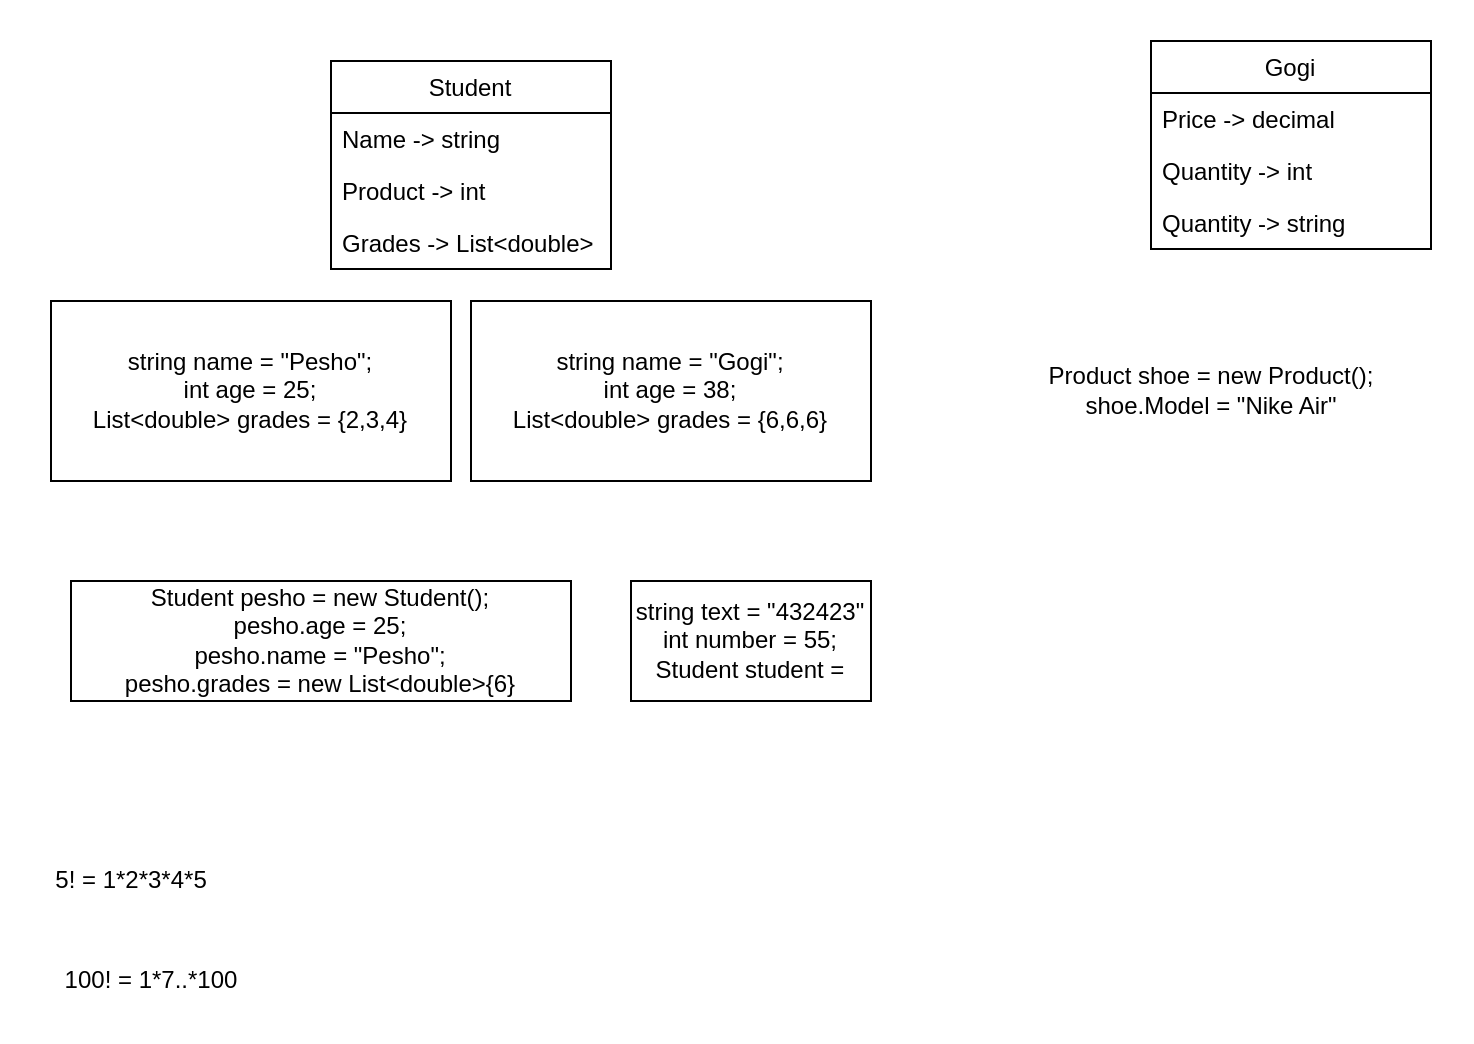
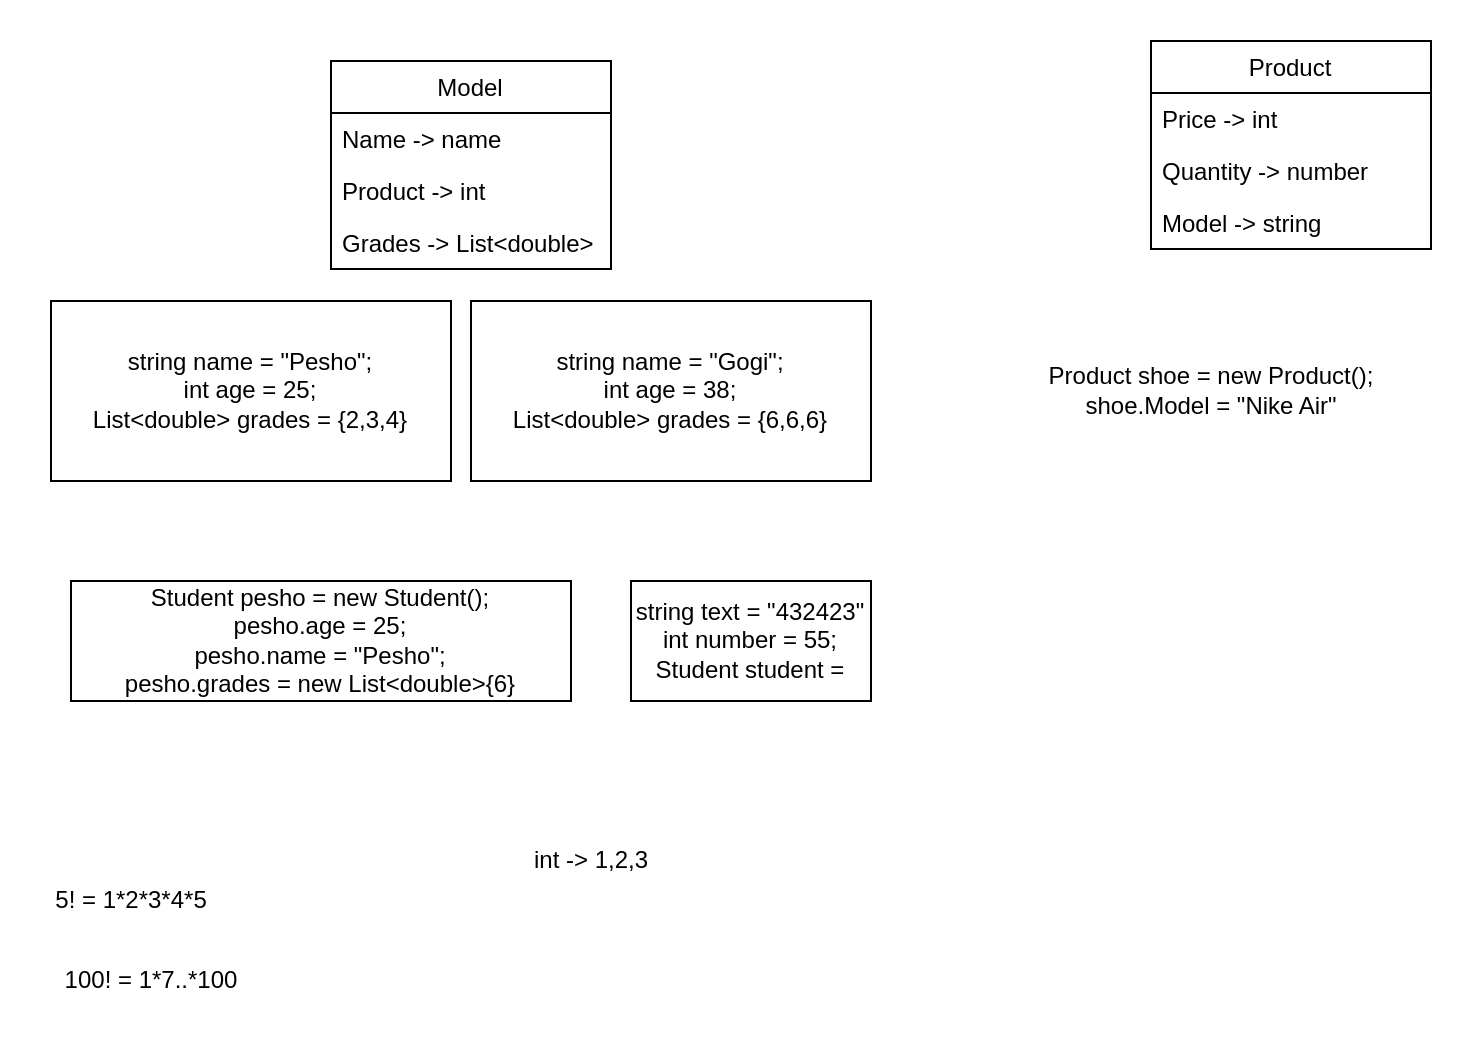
- <mxCell id="10" value="Gogi" style="swimlane;fontStyle=0;childLayout=stackLayout;horizontal=1;startSize=26;horizontalStack=0;resizeParent=1;resizeParentMax=0;resizeLast=0;collapsible=1;marginBottom=0;" vertex="1" parent="1"><mxGeometry x="575" y="20" width="140" height="104" as="geometry" /></mxCell>
+ <mxCell id="10" value="Product" style="swimlane;fontStyle=0;childLayout=stackLayout;horizontal=1;startSize=26;horizontalStack=0;resizeParent=1;resizeParentMax=0;resizeLast=0;collapsible=1;marginBottom=0;" vertex="1" parent="1"><mxGeometry x="575" y="20" width="140" height="104" as="geometry" /></mxCell>
- <mxCell id="2" value="Student" style="swimlane;fontStyle=0;childLayout=stackLayout;horizontal=1;startSize=26;horizontalStack=0;resizeParent=1;resizeParentMax=0;resizeLast=0;collapsible=1;marginBottom=0;" vertex="1" parent="1"><mxGeometry x="165" y="30" width="140" height="104" as="geometry" /></mxCell>
+ <mxCell id="2" value="Model" style="swimlane;fontStyle=0;childLayout=stackLayout;horizontal=1;startSize=26;horizontalStack=0;resizeParent=1;resizeParentMax=0;resizeLast=0;collapsible=1;marginBottom=0;" vertex="1" parent="1"><mxGeometry x="165" y="30" width="140" height="104" as="geometry" /></mxCell>
- <mxCell id="11" value="Price -&gt; decimal" style="text;strokeColor=none;fillColor=none;align=left;verticalAlign=top;spacingLeft=4;spacingRight=4;overflow=hidden;rotatable=0;points=[[0,0.5],[1,0.5]];portConstraint=eastwest;" vertex="1" parent="10"><mxGeometry y="26" width="140" height="26" as="geometry" /></mxCell>
+ <mxCell id="11" value="Price -&gt; int" style="text;strokeColor=none;fillColor=none;align=left;verticalAlign=top;spacingLeft=4;spacingRight=4;overflow=hidden;rotatable=0;points=[[0,0.5],[1,0.5]];portConstraint=eastwest;" vertex="1" parent="10"><mxGeometry y="26" width="140" height="26" as="geometry" /></mxCell>
- <mxCell id="3" value="Name -&gt; string" style="text;strokeColor=none;fillColor=none;align=left;verticalAlign=top;spacingLeft=4;spacingRight=4;overflow=hidden;rotatable=0;points=[[0,0.5],[1,0.5]];portConstraint=eastwest;" vertex="1" parent="2"><mxGeometry y="26" width="140" height="26" as="geometry" /></mxCell>
+ <mxCell id="3" value="Name -&gt; name" style="text;strokeColor=none;fillColor=none;align=left;verticalAlign=top;spacingLeft=4;spacingRight=4;overflow=hidden;rotatable=0;points=[[0,0.5],[1,0.5]];portConstraint=eastwest;" vertex="1" parent="2"><mxGeometry y="26" width="140" height="26" as="geometry" /></mxCell>
- <mxCell id="12" value="Quantity -&gt; int" style="text;strokeColor=none;fillColor=none;align=left;verticalAlign=top;spacingLeft=4;spacingRight=4;overflow=hidden;rotatable=0;points=[[0,0.5],[1,0.5]];portConstraint=eastwest;" vertex="1" parent="10"><mxGeometry y="52" width="140" height="26" as="geometry" /></mxCell>
+ <mxCell id="12" value="Quantity -&gt; number" style="text;strokeColor=none;fillColor=none;align=left;verticalAlign=top;spacingLeft=4;spacingRight=4;overflow=hidden;rotatable=0;points=[[0,0.5],[1,0.5]];portConstraint=eastwest;" vertex="1" parent="10"><mxGeometry y="52" width="140" height="26" as="geometry" /></mxCell>
- <mxCell id="13" value="Quantity -&gt; string" style="text;strokeColor=none;fillColor=none;align=left;verticalAlign=top;spacingLeft=4;spacingRight=4;overflow=hidden;rotatable=0;points=[[0,0.5],[1,0.5]];portConstraint=eastwest;" vertex="1" parent="10"><mxGeometry y="78" width="140" height="26" as="geometry" /></mxCell>
+ <mxCell id="13" value="Model -&gt; string" style="text;strokeColor=none;fillColor=none;align=left;verticalAlign=top;spacingLeft=4;spacingRight=4;overflow=hidden;rotatable=0;points=[[0,0.5],[1,0.5]];portConstraint=eastwest;" vertex="1" parent="10"><mxGeometry y="78" width="140" height="26" as="geometry" /></mxCell>
+ <mxCell id="17" value="int -&amp;gt; 1,2,3&lt;br&gt;" style="text;html=1;align=center;verticalAlign=middle;resizable=0;points=[];autosize=1;strokeColor=none;" vertex="1" parent="1"><mxGeometry x="260" y="420" width="70" height="20" as="geometry" /></mxCell>
- <mxCell id="15" value="5! = 1*2*3*4*5" style="text;html=1;align=center;verticalAlign=middle;resizable=0;points=[];autosize=1;strokeColor=none;" vertex="1" parent="1"><mxGeometry x="20" y="430" width="90" height="20" as="geometry" /></mxCell>
+ <mxCell id="15" value="5! = 1*2*3*4*5" style="text;html=1;align=center;verticalAlign=middle;resizable=0;points=[];autosize=1;strokeColor=none;" vertex="1" parent="1"><mxGeometry x="20" y="440" width="90" height="20" as="geometry" /></mxCell>
